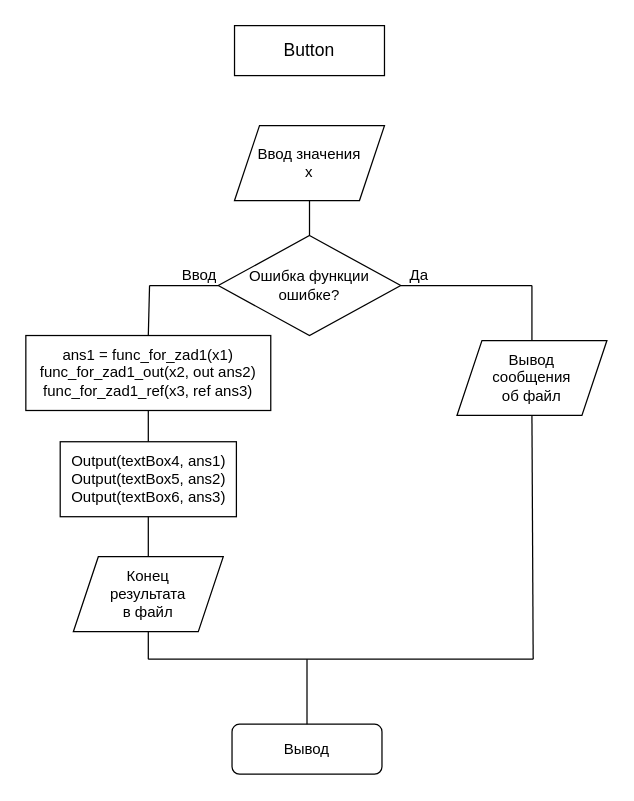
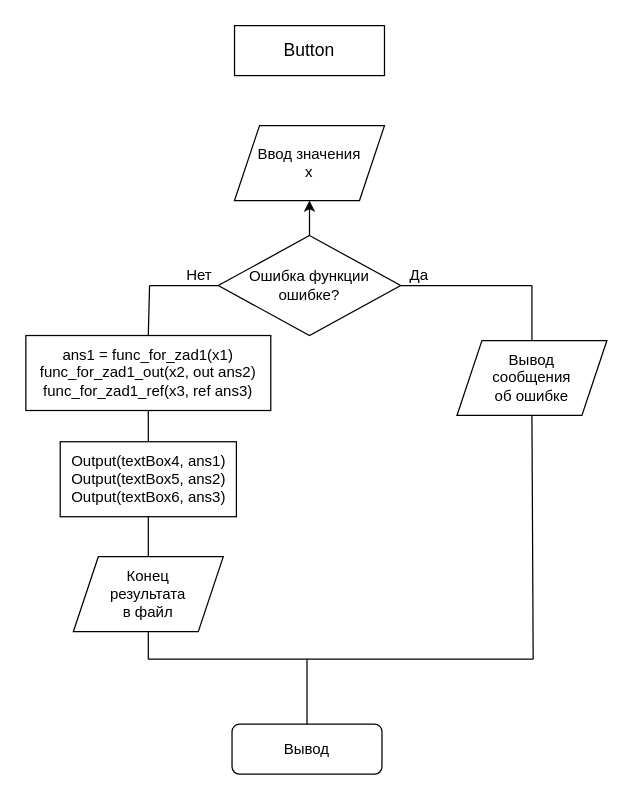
- <mxCell id="6" value="" style="endArrow=none;html=1;rounded=0;entryX=0.5;entryY=1;entryDx=0;entryDy=0;exitX=0.5;exitY=0;exitDx=0;exitDy=0;" edge="1" parent="1" source="5" target="4"><mxGeometry width="50" height="50" relative="1" as="geometry"><mxPoint x="246" y="187" as="sourcePoint" /><mxPoint x="463" y="245" as="targetPoint" /></mxGeometry></mxCell>
+ <mxCell id="6" value="" style="endArrow=classic;html=1;rounded=0;entryX=0.5;entryY=1;entryDx=0;entryDy=0;exitX=0.5;exitY=0;exitDx=0;exitDy=0;" edge="1" parent="1" source="5" target="4"><mxGeometry width="50" height="50" relative="1" as="geometry"><mxPoint x="246" y="187" as="sourcePoint" /><mxPoint x="463" y="245" as="targetPoint" /></mxGeometry></mxCell>
- <mxCell id="12" value="Ввод" style="text;html=1;strokeColor=none;fillColor=none;align=center;verticalAlign=middle;whiteSpace=wrap;rounded=0;" vertex="1" parent="1"><mxGeometry x="129" y="205" width="60" height="30" as="geometry" /></mxCell>
+ <mxCell id="12" value="Нет" style="text;html=1;strokeColor=none;fillColor=none;align=center;verticalAlign=middle;whiteSpace=wrap;rounded=0;" vertex="1" parent="1"><mxGeometry x="129" y="205" width="60" height="30" as="geometry" /></mxCell>
- <mxCell id="7" value="Вывод&lt;br&gt;сообщения&lt;br&gt;об файл" style="shape=parallelogram;perimeter=parallelogramPerimeter;whiteSpace=wrap;html=1;fixedSize=1;" vertex="1" parent="1"><mxGeometry x="365" y="272" width="120" height="60" as="geometry" /></mxCell>
+ <mxCell id="7" value="Вывод&lt;br&gt;сообщения&lt;br&gt;об ошибке" style="shape=parallelogram;perimeter=parallelogramPerimeter;whiteSpace=wrap;html=1;fixedSize=1;" vertex="1" parent="1"><mxGeometry x="365" y="272" width="120" height="60" as="geometry" /></mxCell>
